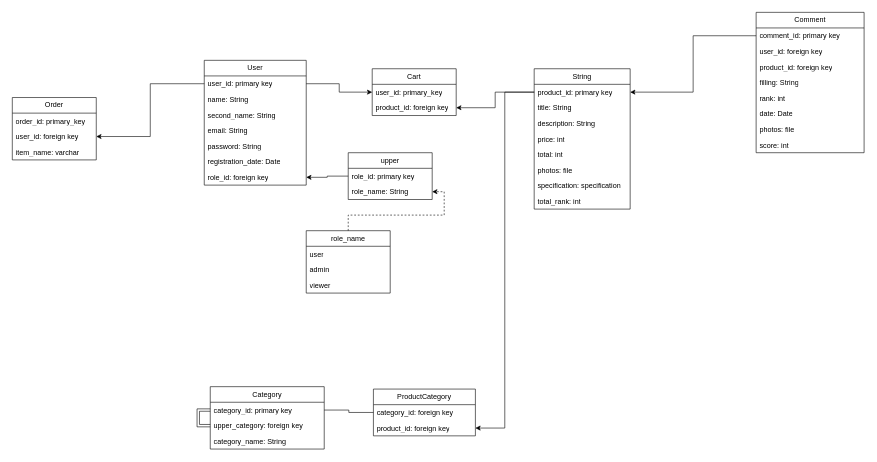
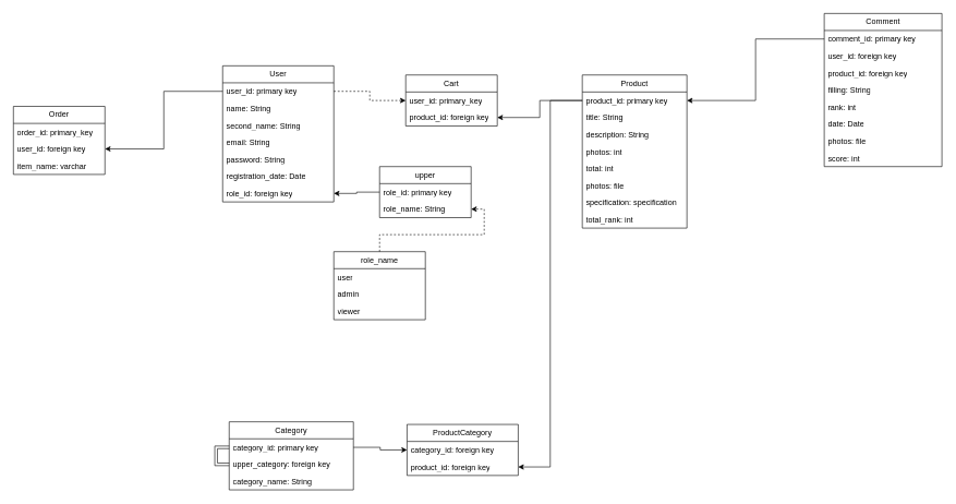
- <mxCell id="19" value="String" style="swimlane;fontStyle=0;childLayout=stackLayout;horizontal=1;startSize=26;fillColor=none;horizontalStack=0;resizeParent=1;resizeParentMax=0;resizeLast=0;collapsible=1;marginBottom=0;whiteSpace=wrap;html=1;" parent="1" vertex="1"><mxGeometry x="890" y="114" width="160" height="234" as="geometry" /></mxCell>
+ <mxCell id="19" value="Product" style="swimlane;fontStyle=0;childLayout=stackLayout;horizontal=1;startSize=26;fillColor=none;horizontalStack=0;resizeParent=1;resizeParentMax=0;resizeLast=0;collapsible=1;marginBottom=0;whiteSpace=wrap;html=1;" parent="1" vertex="1"><mxGeometry x="890" y="114" width="160" height="234" as="geometry" /></mxCell>
- <mxCell id="36" style="edgeStyle=orthogonalEdgeStyle;rounded=0;orthogonalLoop=1;jettySize=auto;html=1;entryX=0;entryY=0.5;entryDx=0;entryDy=0;" parent="1" source="3" target="34" edge="1"><mxGeometry relative="1" as="geometry" /></mxCell>
+ <mxCell id="36" style="edgeStyle=orthogonalEdgeStyle;rounded=0;orthogonalLoop=1;jettySize=auto;html=1;entryX=0;entryY=0.5;entryDx=0;entryDy=0;dashed=1;" parent="1" source="3" target="34" edge="1"><mxGeometry relative="1" as="geometry" /></mxCell>
- <mxCell id="23" value="price: int" style="text;strokeColor=none;fillColor=none;align=left;verticalAlign=top;spacingLeft=4;spacingRight=4;overflow=hidden;rotatable=0;points=[[0,0.5],[1,0.5]];portConstraint=eastwest;whiteSpace=wrap;html=1;" parent="19" vertex="1"><mxGeometry y="104" width="160" height="26" as="geometry" /></mxCell>
+ <mxCell id="23" value="photos: int" style="text;strokeColor=none;fillColor=none;align=left;verticalAlign=top;spacingLeft=4;spacingRight=4;overflow=hidden;rotatable=0;points=[[0,0.5],[1,0.5]];portConstraint=eastwest;whiteSpace=wrap;html=1;" parent="19" vertex="1"><mxGeometry y="104" width="160" height="26" as="geometry" /></mxCell>
- <mxCell id="45" style="edgeStyle=orthogonalEdgeStyle;rounded=0;orthogonalLoop=1;jettySize=auto;html=1;endArrow=none;" parent="1" source="29" target="43" edge="1"><mxGeometry relative="1" as="geometry" /></mxCell>
+ <mxCell id="45" style="edgeStyle=orthogonalEdgeStyle;rounded=0;orthogonalLoop=1;jettySize=auto;html=1;" parent="1" source="29" target="43" edge="1"><mxGeometry relative="1" as="geometry" /></mxCell>
